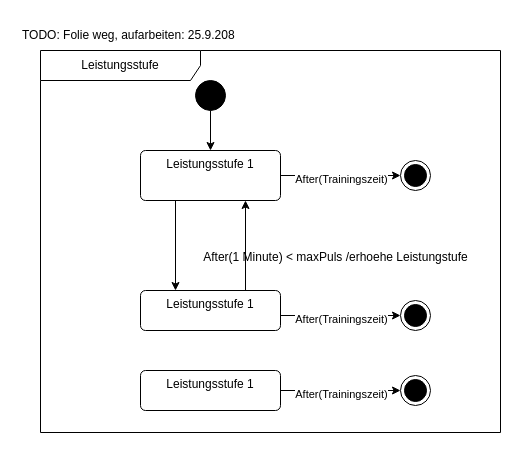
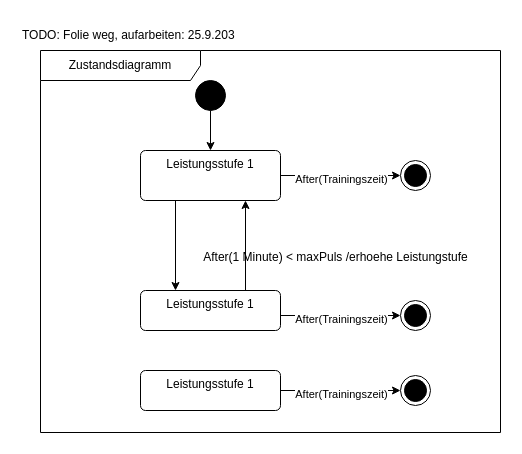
- <mxCell id="20" value="TODO: Folie weg, aufarbeiten: 25.9.208" style="text;html=1;align=left;verticalAlign=middle;resizable=0;points=[];autosize=1;strokeColor=none;fillColor=none;" vertex="1" parent="1"><mxGeometry y="20" width="250" height="30" as="geometry" x="20" /></mxCell>
+ <mxCell id="20" value="TODO: Folie weg, aufarbeiten: 25.9.203" style="text;html=1;align=left;verticalAlign=middle;resizable=0;points=[];autosize=1;strokeColor=none;fillColor=none;" vertex="1" parent="1"><mxGeometry y="20" width="250" height="30" as="geometry" x="20" /></mxCell>
- <mxCell id="2" value="Leistungsstufe" style="shape=umlFrame;whiteSpace=wrap;html=1;pointerEvents=0;recursiveResize=0;container=1;collapsible=0;width=160;" vertex="1" parent="1"><mxGeometry x="40" y="50" width="460" height="382" as="geometry" /></mxCell>
+ <mxCell id="2" value="Zustandsdiagramm" style="shape=umlFrame;whiteSpace=wrap;html=1;pointerEvents=0;recursiveResize=0;container=1;collapsible=0;width=160;" vertex="1" parent="1"><mxGeometry x="40" y="50" width="460" height="382" as="geometry" /></mxCell>
